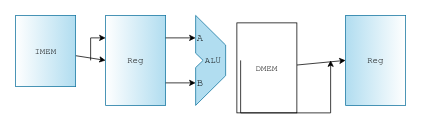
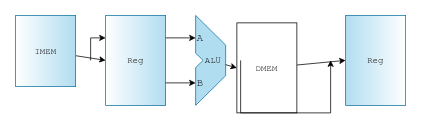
+ <mxCell id="14" style="edgeStyle=none;rounded=0;orthogonalLoop=1;jettySize=auto;html=1;entryX=0;entryY=0.5;entryDx=0;entryDy=0;" edge="1" parent="1" source="11" target="3"><mxGeometry relative="1" as="geometry" /></mxCell>
